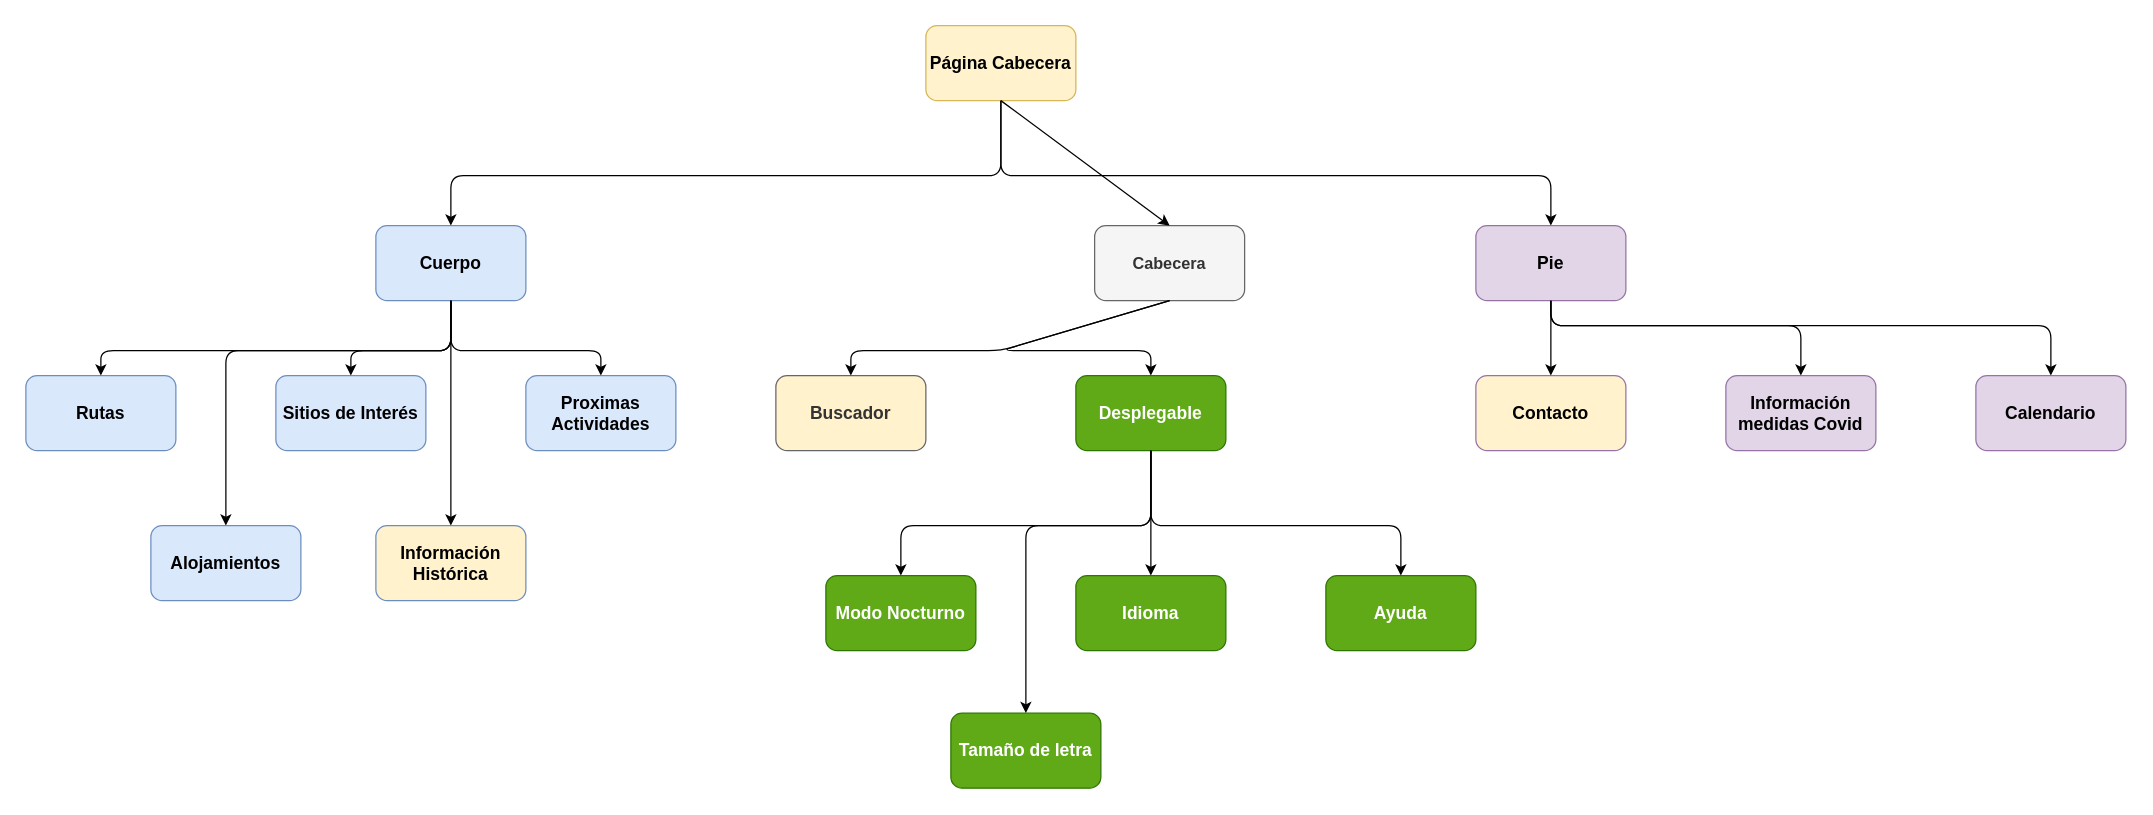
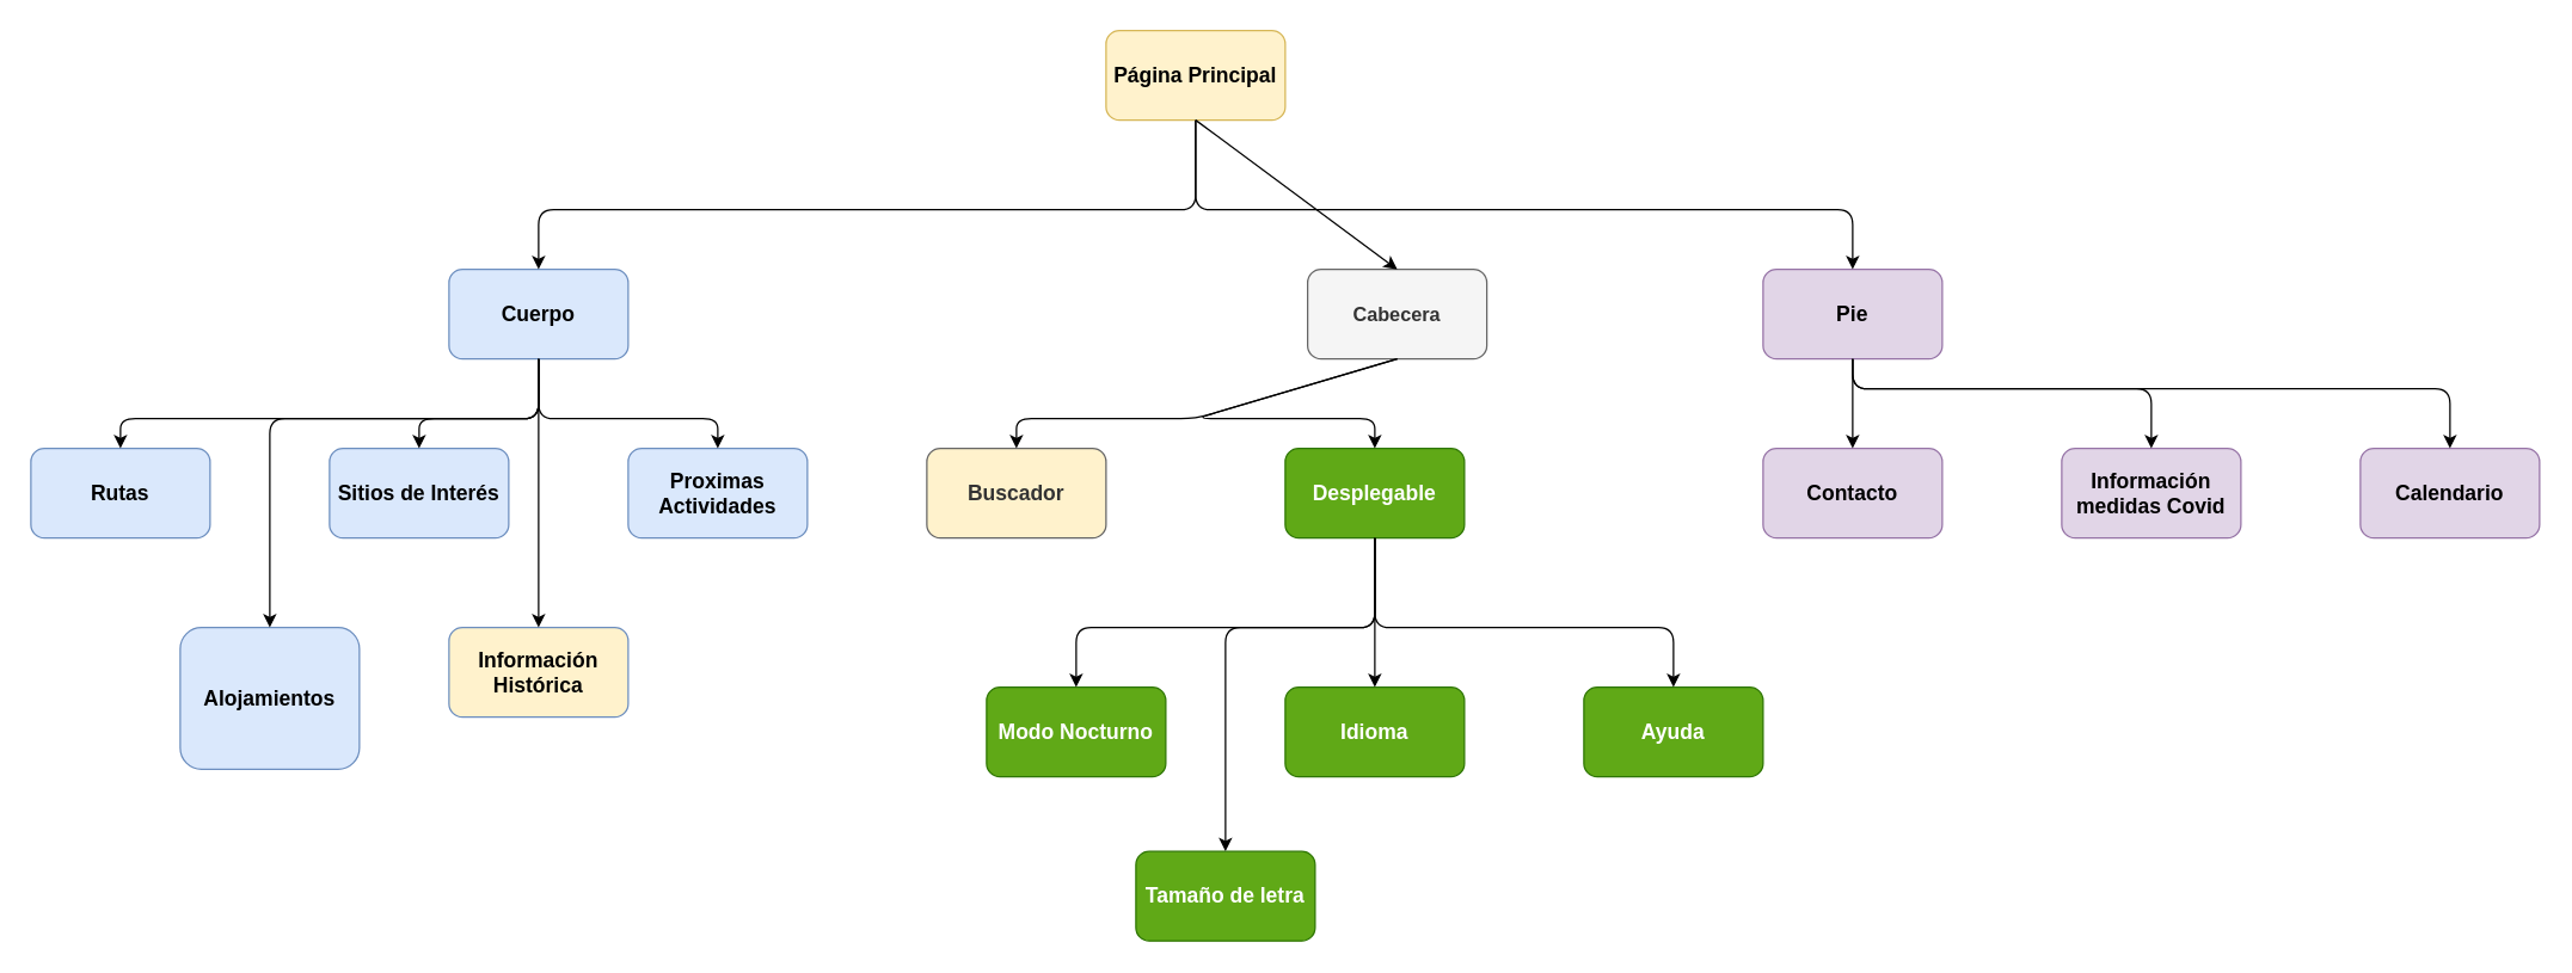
- <mxCell id="2" value="&lt;font style=&quot;font-size: 14px&quot;&gt;&lt;b&gt;Página Cabecera&lt;/b&gt;&lt;/font&gt;" style="rounded=1;whiteSpace=wrap;html=1;fillColor=#fff2cc;strokeColor=#d6b656;" vertex="1" parent="1"><mxGeometry x="740" y="20" width="120" height="60" as="geometry" /></mxCell>
+ <mxCell id="2" value="&lt;font style=&quot;font-size: 14px&quot;&gt;&lt;b&gt;Página Principal&lt;/b&gt;&lt;/font&gt;" style="rounded=1;whiteSpace=wrap;html=1;fillColor=#fff2cc;strokeColor=#d6b656;" vertex="1" parent="1"><mxGeometry x="740" y="20" width="120" height="60" as="geometry" /></mxCell>
- <mxCell id="21" value="&lt;b&gt;&lt;font style=&quot;font-size: 14px&quot;&gt;Contacto&lt;/font&gt;&lt;/b&gt;" style="rounded=1;whiteSpace=wrap;html=1;fillColor=#fff2cc;strokeColor=#9673a6;" vertex="1" parent="1"><mxGeometry x="1180" y="300" width="120" height="60" as="geometry" /></mxCell>
+ <mxCell id="21" value="&lt;b&gt;&lt;font style=&quot;font-size: 14px&quot;&gt;Contacto&lt;/font&gt;&lt;/b&gt;" style="rounded=1;whiteSpace=wrap;html=1;fillColor=#e1d5e7;strokeColor=#9673a6;" vertex="1" parent="1"><mxGeometry x="1180" y="300" width="120" height="60" as="geometry" /></mxCell>
- <mxCell id="33" value="&lt;b&gt;&lt;font style=&quot;font-size: 14px&quot;&gt;Alojamientos&lt;/font&gt;&lt;/b&gt;" style="rounded=1;whiteSpace=wrap;html=1;fillColor=#dae8fc;strokeColor=#6c8ebf;" vertex="1" parent="1"><mxGeometry x="120" y="420" width="120" height="60" as="geometry" /></mxCell>
+ <mxCell id="33" value="&lt;b&gt;&lt;font style=&quot;font-size: 14px&quot;&gt;Alojamientos&lt;/font&gt;&lt;/b&gt;" style="rounded=1;whiteSpace=wrap;html=1;fillColor=#dae8fc;strokeColor=#6c8ebf;" vertex="1" parent="1"><mxGeometry x="120" y="420" width="120" height="95" as="geometry" /></mxCell>
